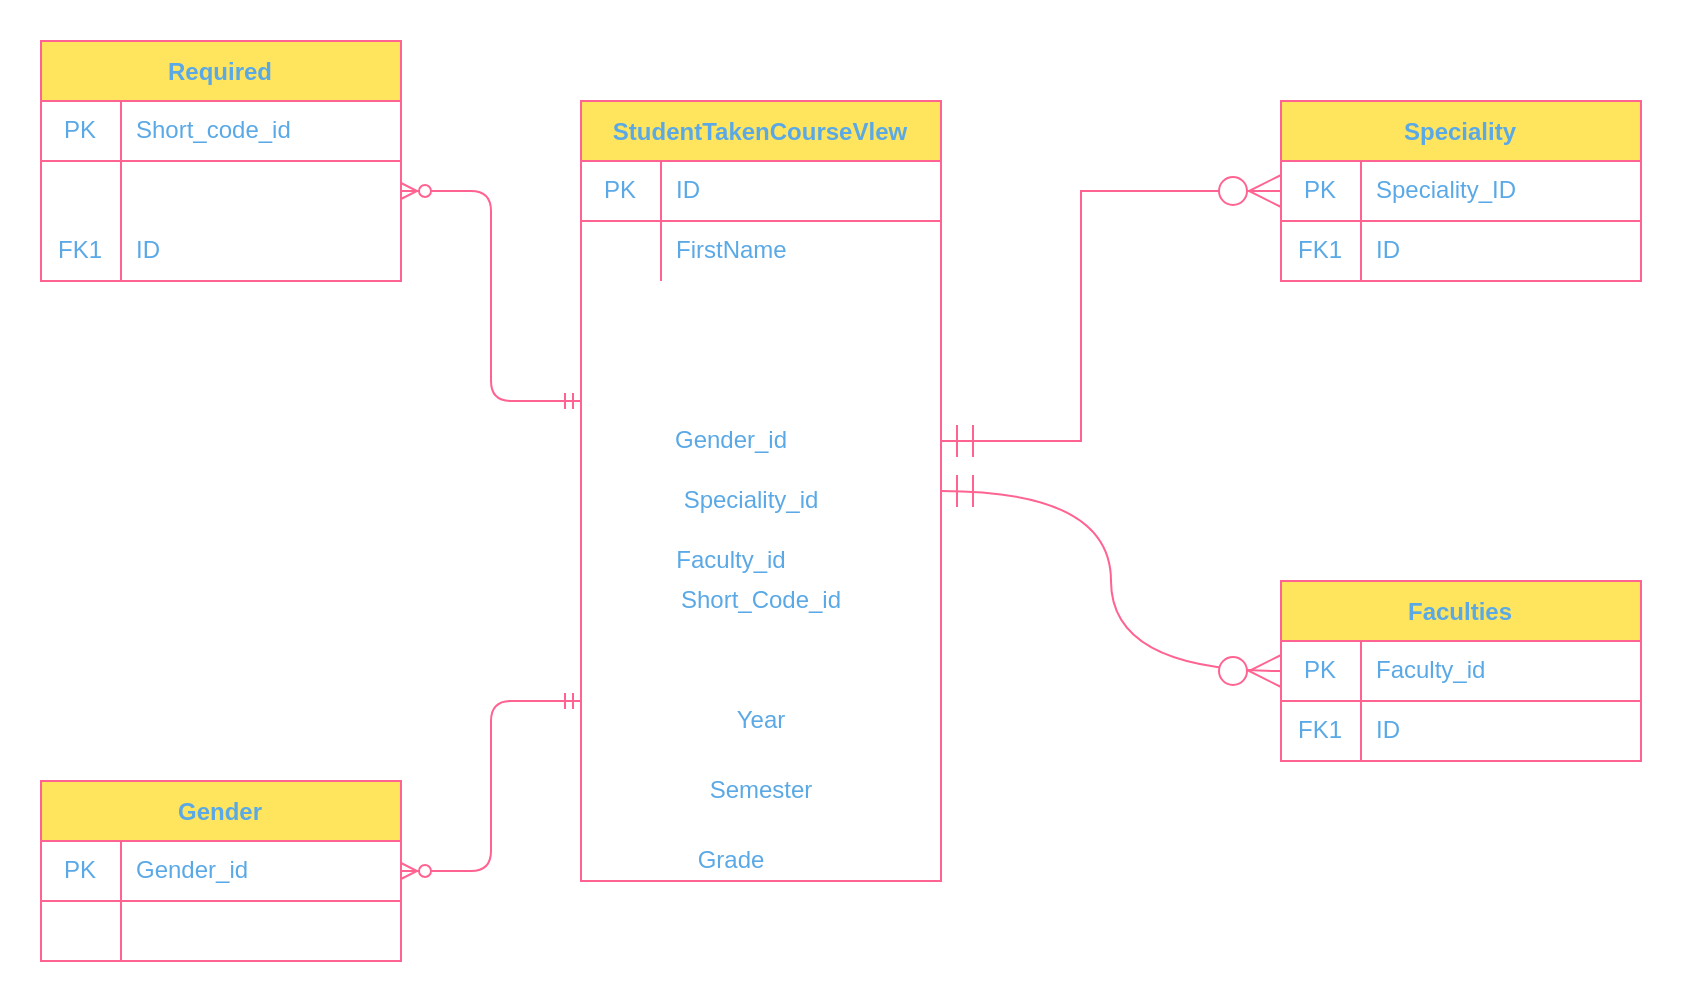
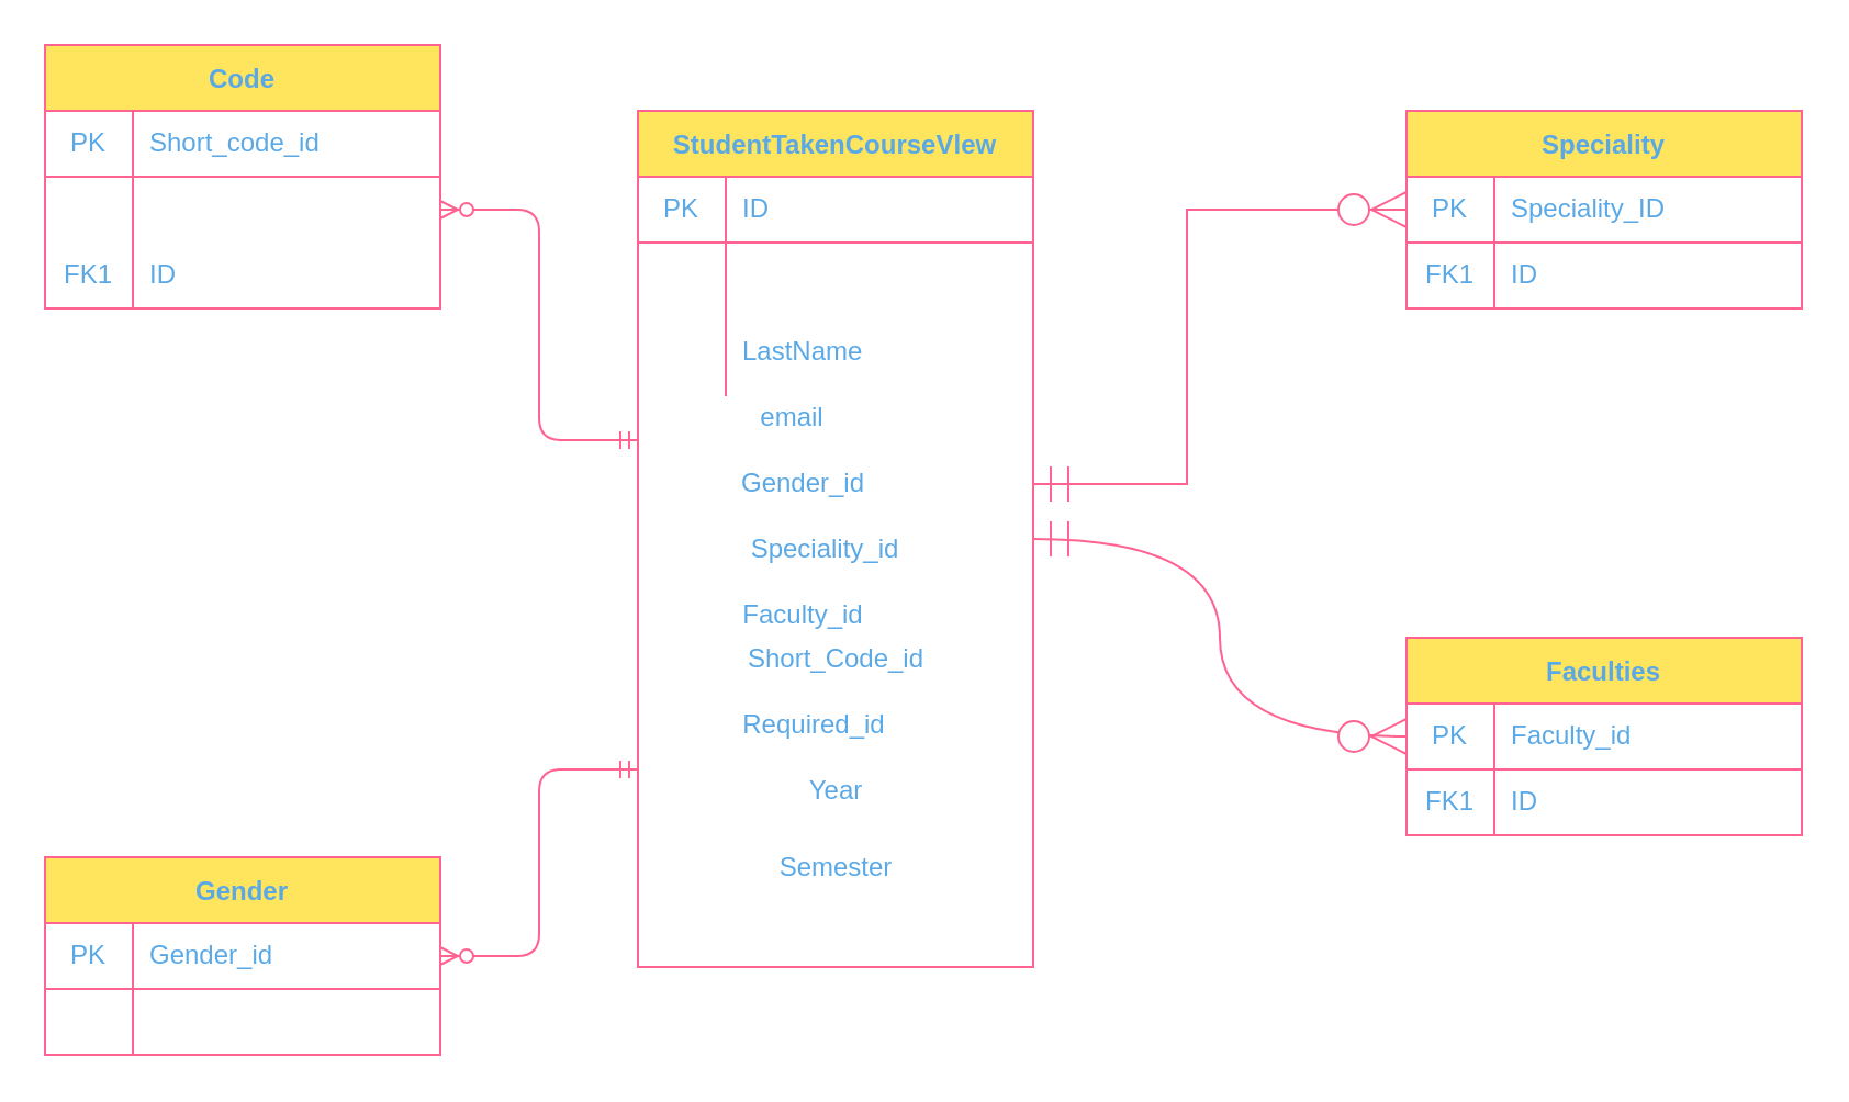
- <mxCell id="2" value="Required" style="shape=table;startSize=30;container=1;collapsible=0;childLayout=tableLayout;fixedRows=1;rowLines=0;fontStyle=1;align=center;pointerEvents=1;hachureGap=4;fillColor=#FFE45E;strokeColor=#FF6392;fontColor=#5AA9E6;" vertex="1" parent="1"><mxGeometry x="20" y="20" width="180" height="120" as="geometry" /></mxCell>
+ <mxCell id="2" value="Code" style="shape=table;startSize=30;container=1;collapsible=0;childLayout=tableLayout;fixedRows=1;rowLines=0;fontStyle=1;align=center;pointerEvents=1;hachureGap=4;fillColor=#FFE45E;strokeColor=#FF6392;fontColor=#5AA9E6;" vertex="1" parent="1"><mxGeometry x="20" y="20" width="180" height="120" as="geometry" /></mxCell>
- <mxCell id="17" value="FirstName" style="shape=partialRectangle;html=1;whiteSpace=wrap;connectable=0;fillColor=none;top=0;left=0;bottom=0;right=0;align=left;spacingLeft=6;overflow=hidden;pointerEvents=1;strokeColor=#FF6392;fontColor=#5AA9E6;" vertex="1" parent="15"><mxGeometry x="40" width="140" height="30" as="geometry"><mxRectangle width="140" height="30" as="alternateBounds" /></mxGeometry></mxCell>
+ <mxCell id="20" value="LastName" style="shape=partialRectangle;html=1;whiteSpace=wrap;connectable=0;fillColor=none;top=0;left=0;bottom=0;right=0;align=left;spacingLeft=6;overflow=hidden;pointerEvents=1;strokeColor=#FF6392;fontColor=#5AA9E6;" vertex="1" parent="18"><mxGeometry x="40" width="140" height="40" as="geometry"><mxRectangle width="140" height="40" as="alternateBounds" /></mxGeometry></mxCell>
+ <mxCell id="21" value="email" style="text;html=1;align=center;verticalAlign=middle;resizable=0;points=[];autosize=1;strokeColor=none;fillColor=none;fontColor=#5AA9E6;" vertex="1" parent="1"><mxGeometry x="340" y="180" width="40" height="20" as="geometry" /></mxCell>
+ <mxCell id="26" value="Required_id" style="text;html=1;align=center;verticalAlign=middle;resizable=0;points=[];autosize=1;strokeColor=none;fillColor=none;fontColor=#5AA9E6;" vertex="1" parent="1"><mxGeometry x="330" y="320" width="80" height="20" as="geometry" /></mxCell>
- <mxCell id="29" value="Grade" style="text;html=1;align=center;verticalAlign=middle;resizable=0;points=[];autosize=1;strokeColor=none;fillColor=none;fontColor=#5AA9E6;" vertex="1" parent="1"><mxGeometry x="340" y="420" width="50" height="20" as="geometry" /></mxCell>
